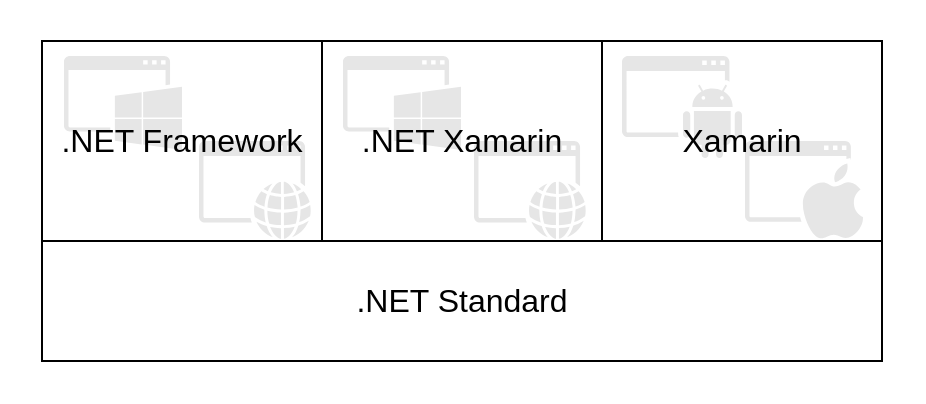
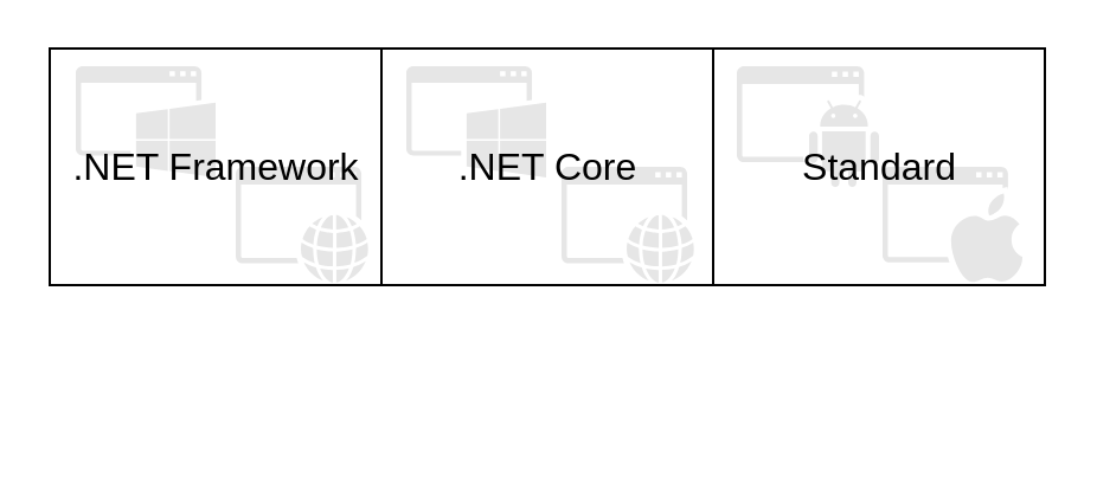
- <mxCell id="11" value="&lt;font style=&quot;font-size: 16px&quot;&gt;.NET Xamarin&lt;/font&gt;" style="rounded=0;whiteSpace=wrap;html=1;fillColor=none;" vertex="1" parent="1"><mxGeometry x="160.5" y="20" width="140" height="100" as="geometry" /></mxCell>
+ <mxCell id="11" value="&lt;font style=&quot;font-size: 16px&quot;&gt;.NET Core&lt;/font&gt;" style="rounded=0;whiteSpace=wrap;html=1;fillColor=none;" vertex="1" parent="1"><mxGeometry x="160.5" y="20" width="140" height="100" as="geometry" /></mxCell>
- <mxCell id="9" value="&lt;font style=&quot;font-size: 16px&quot;&gt;Xamarin&lt;/font&gt;" style="rounded=0;whiteSpace=wrap;html=1;fillColor=none;" vertex="1" parent="1"><mxGeometry x="300.5" y="20" width="140" height="100" as="geometry" /></mxCell>
+ <mxCell id="9" value="&lt;font style=&quot;font-size: 16px&quot;&gt;Standard&lt;/font&gt;" style="rounded=0;whiteSpace=wrap;html=1;fillColor=none;" vertex="1" parent="1"><mxGeometry x="300.5" y="20" width="140" height="100" as="geometry" /></mxCell>
- <mxCell id="6" value="&lt;font style=&quot;font-size: 16px&quot;&gt;.NET Standard&lt;/font&gt;" style="rounded=0;whiteSpace=wrap;html=1;fillColor=none;" vertex="1" parent="1"><mxGeometry x="20.5" y="120" width="420" height="60" as="geometry" /></mxCell>
